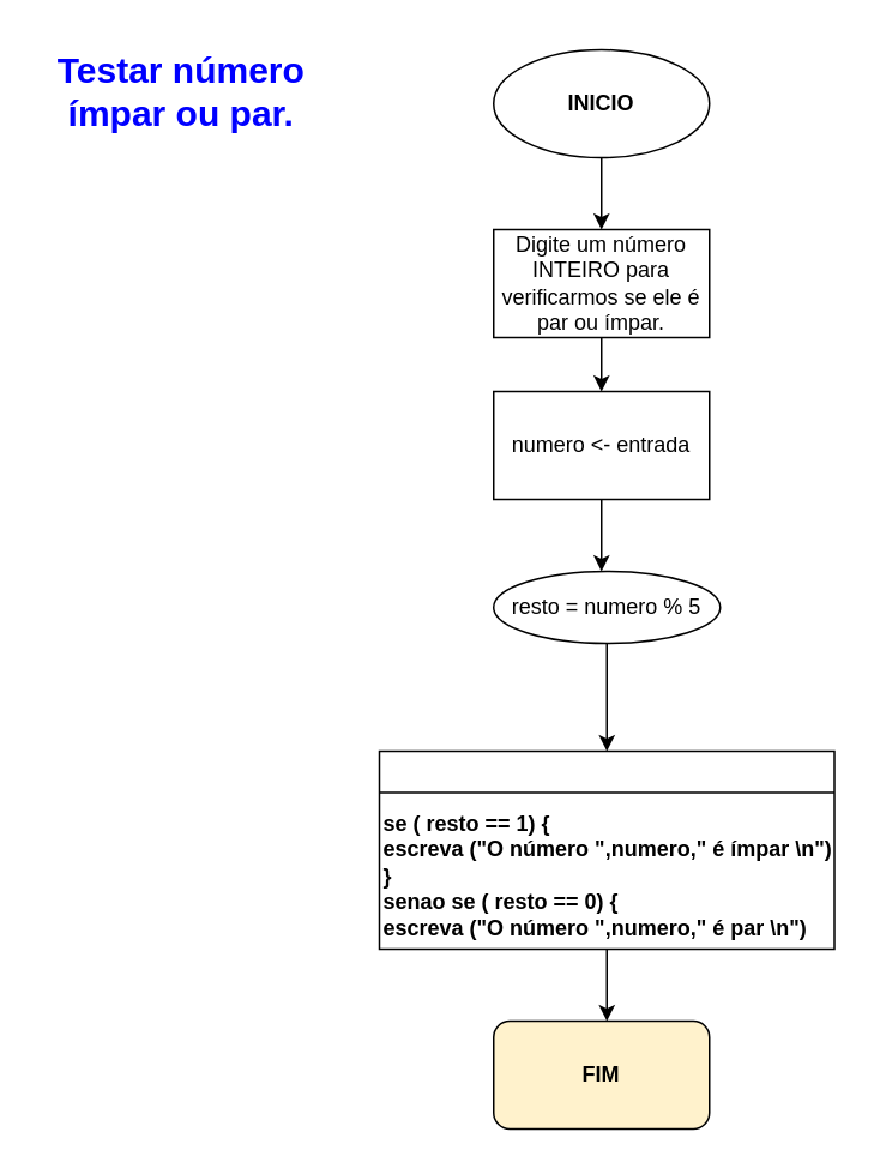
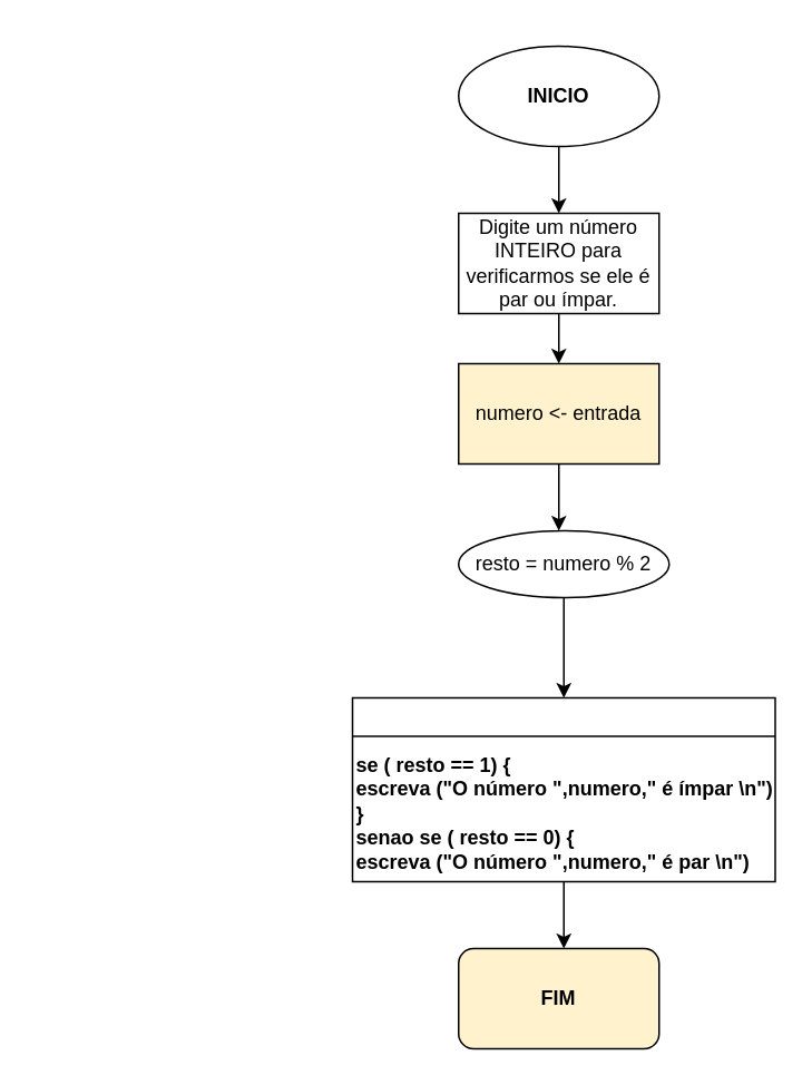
- <mxCell id="13" value="&lt;font style=&quot;font-size: 20px;&quot;&gt;&lt;b&gt;Testar número&lt;/b&gt;&lt;/font&gt;&lt;div&gt;&lt;span style=&quot;font-size: 20px;&quot;&gt;&lt;b&gt;ímpar ou par.&lt;/b&gt;&lt;/span&gt;&lt;/div&gt;" style="text;html=1;align=center;verticalAlign=middle;resizable=0;points=[];autosize=1;strokeColor=none;fillColor=none;labelBackgroundColor=none;labelBorderColor=none;fontColor=#0000FF;" vertex="1" parent="1"><mxGeometry x="20" y="20" width="160" height="60" as="geometry" /></mxCell>
- <mxCell id="7" value="numero &amp;lt;- entrada" style="rounded=0;whiteSpace=wrap;html=1;" vertex="1" parent="1"><mxGeometry x="274" y="217" width="120" height="60" as="geometry" /></mxCell>
+ <mxCell id="7" value="numero &amp;lt;- entrada" style="rounded=0;whiteSpace=wrap;html=1;fillColor=#fff2cc;" vertex="1" parent="1"><mxGeometry x="274" y="217" width="120" height="60" as="geometry" /></mxCell>
- <mxCell id="9" value="resto = numero % 5" style="ellipse;whiteSpace=wrap;html=1;" vertex="1" parent="1"><mxGeometry x="274" y="317" width="126" height="40" as="geometry" /></mxCell>
+ <mxCell id="9" value="resto = numero % 2" style="ellipse;whiteSpace=wrap;html=1;" vertex="1" parent="1"><mxGeometry x="274" y="317" width="126" height="40" as="geometry" /></mxCell>
